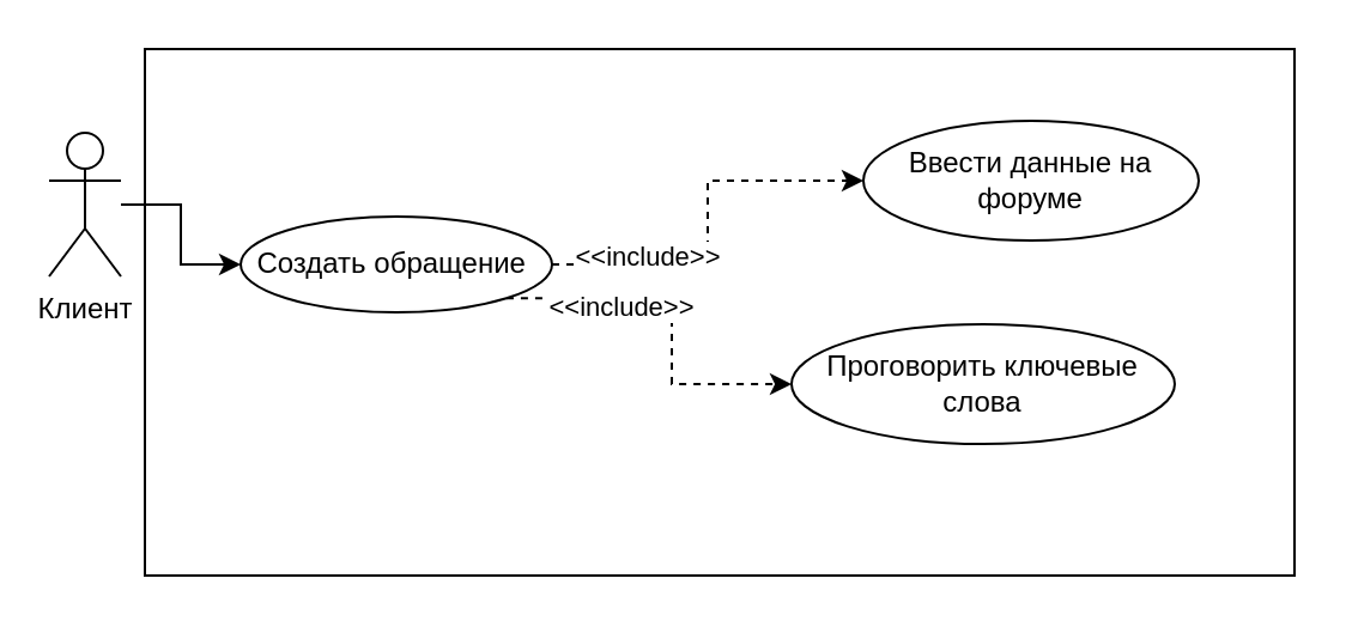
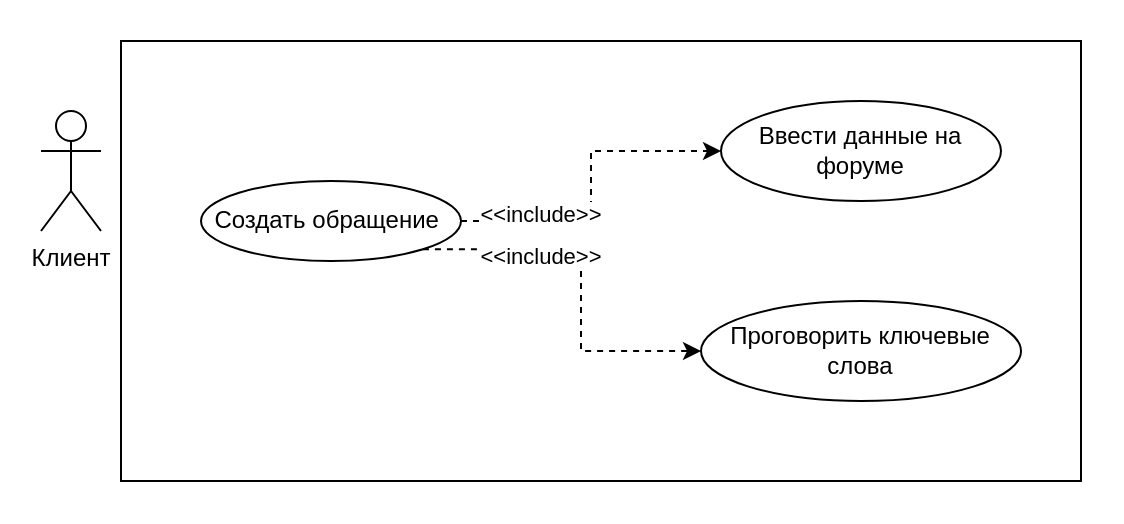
- <mxCell id="3" value="" style="edgeStyle=orthogonalEdgeStyle;rounded=0;orthogonalLoop=1;jettySize=auto;html=1;" edge="1" parent="1" source="4" target="9"><mxGeometry relative="1" as="geometry" /></mxCell>
- <mxCell id="11" value="Проговорить ключевые слова" style="ellipse;whiteSpace=wrap;html=1;" vertex="1" parent="1"><mxGeometry x="330" y="135" width="160" height="50" as="geometry" /></mxCell>
+ <mxCell id="11" value="Проговорить ключевые слова" style="ellipse;whiteSpace=wrap;html=1;" vertex="1" parent="1"><mxGeometry x="350" y="150" width="160" height="50" as="geometry" /></mxCell>
